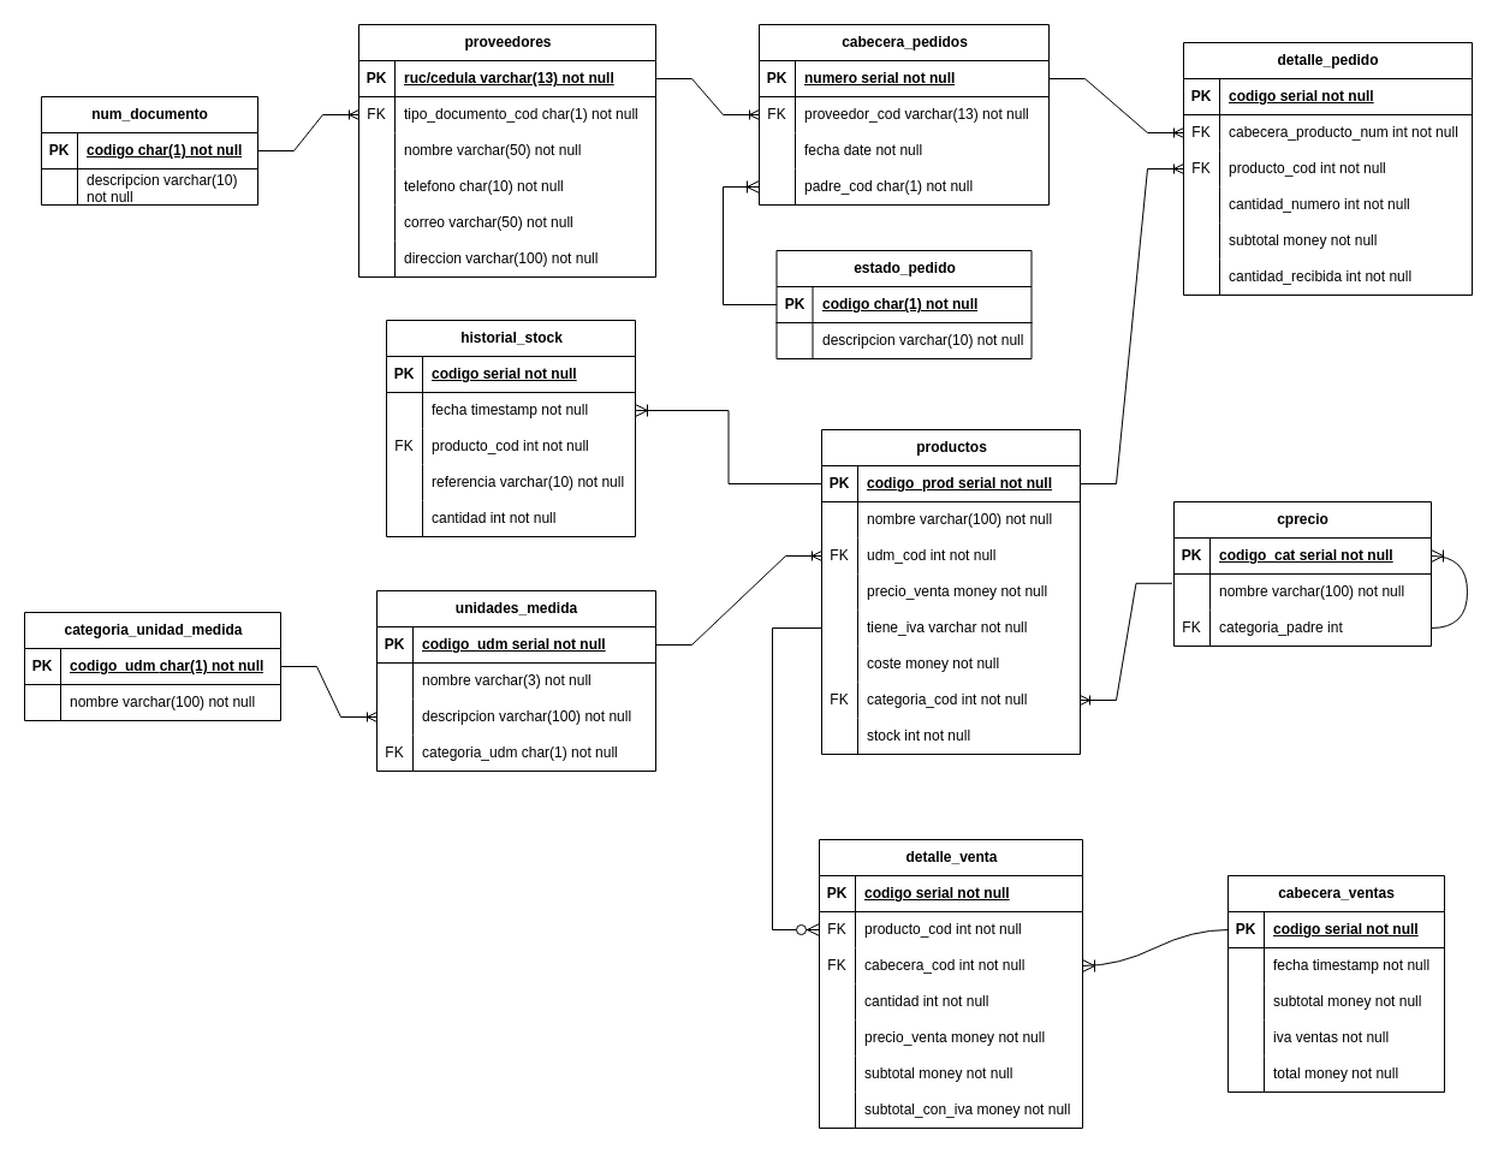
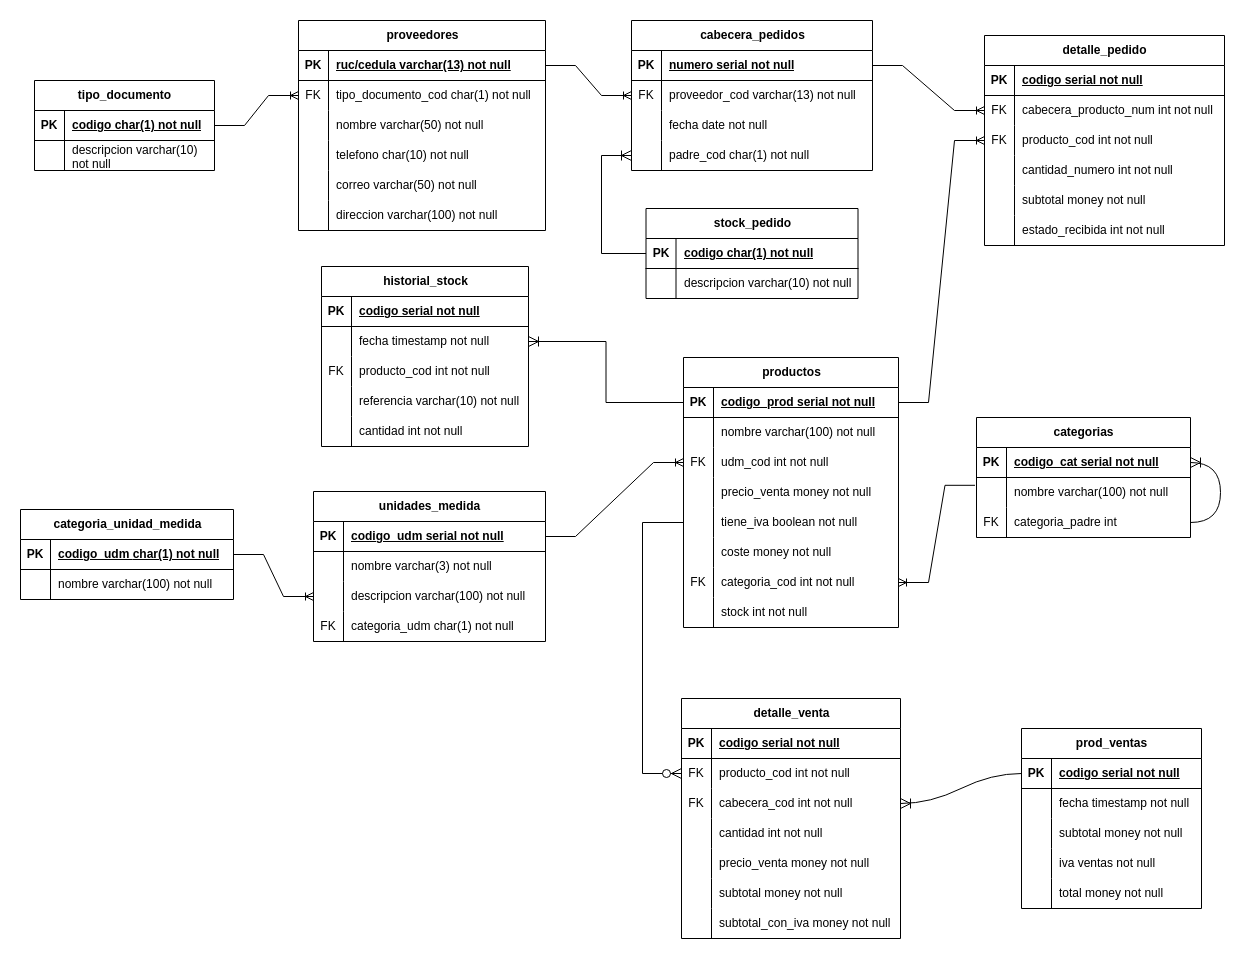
- <mxCell id="80" value="num_documento" style="shape=table;startSize=30;container=1;collapsible=1;childLayout=tableLayout;fixedRows=1;rowLines=0;fontStyle=1;align=center;resizeLast=1;html=1;" parent="1" vertex="1"><mxGeometry x="34" y="80" width="180" height="90" as="geometry" /></mxCell>
+ <mxCell id="80" value="tipo_documento" style="shape=table;startSize=30;container=1;collapsible=1;childLayout=tableLayout;fixedRows=1;rowLines=0;fontStyle=1;align=center;resizeLast=1;html=1;" parent="1" vertex="1"><mxGeometry x="34" y="80" width="180" height="90" as="geometry" /></mxCell>
- <mxCell id="140" value="estado_pedido" style="shape=table;startSize=30;container=1;collapsible=1;childLayout=tableLayout;fixedRows=1;rowLines=0;fontStyle=1;align=center;resizeLast=1;html=1;" parent="1" vertex="1"><mxGeometry x="645.5" y="208" width="212" height="90" as="geometry" /></mxCell>
+ <mxCell id="140" value="stock_pedido" style="shape=table;startSize=30;container=1;collapsible=1;childLayout=tableLayout;fixedRows=1;rowLines=0;fontStyle=1;align=center;resizeLast=1;html=1;" parent="1" vertex="1"><mxGeometry x="645.5" y="208" width="212" height="90" as="geometry" /></mxCell>
- <mxCell id="120" value="cantidad_recibida int not null" style="shape=partialRectangle;connectable=0;fillColor=none;top=0;left=0;bottom=0;right=0;align=left;spacingLeft=6;overflow=hidden;whiteSpace=wrap;html=1;" parent="118" vertex="1"><mxGeometry x="30" width="210" height="30" as="geometry"><mxRectangle width="210" height="30" as="alternateBounds" /></mxGeometry></mxCell>
+ <mxCell id="120" value="estado_recibida int not null" style="shape=partialRectangle;connectable=0;fillColor=none;top=0;left=0;bottom=0;right=0;align=left;spacingLeft=6;overflow=hidden;whiteSpace=wrap;html=1;" parent="118" vertex="1"><mxGeometry x="30" width="210" height="30" as="geometry"><mxRectangle width="210" height="30" as="alternateBounds" /></mxGeometry></mxCell>
- <mxCell id="2" value="c&lt;span style=&quot;background-color: initial;&quot;&gt;precio&lt;/span&gt;" style="shape=table;startSize=30;container=1;collapsible=1;childLayout=tableLayout;fixedRows=1;rowLines=0;fontStyle=1;align=center;resizeLast=1;html=1;" parent="1" vertex="1"><mxGeometry x="976" y="417" width="214" height="120" as="geometry" /></mxCell>
+ <mxCell id="2" value="c&lt;span style=&quot;background-color: initial;&quot;&gt;ategorias&lt;/span&gt;" style="shape=table;startSize=30;container=1;collapsible=1;childLayout=tableLayout;fixedRows=1;rowLines=0;fontStyle=1;align=center;resizeLast=1;html=1;" parent="1" vertex="1"><mxGeometry x="976" y="417" width="214" height="120" as="geometry" /></mxCell>
- <mxCell id="49" value="tiene_iva varchar not null" style="shape=partialRectangle;connectable=0;fillColor=none;top=0;left=0;bottom=0;right=0;align=left;spacingLeft=6;overflow=hidden;whiteSpace=wrap;html=1;" parent="47" vertex="1"><mxGeometry x="30" width="185" height="30" as="geometry"><mxRectangle width="185" height="30" as="alternateBounds" /></mxGeometry></mxCell>
+ <mxCell id="49" value="tiene_iva boolean not null" style="shape=partialRectangle;connectable=0;fillColor=none;top=0;left=0;bottom=0;right=0;align=left;spacingLeft=6;overflow=hidden;whiteSpace=wrap;html=1;" parent="47" vertex="1"><mxGeometry x="30" width="185" height="30" as="geometry"><mxRectangle width="185" height="30" as="alternateBounds" /></mxGeometry></mxCell>
- <mxCell id="148" value="cabecera_ventas" style="shape=table;startSize=30;container=1;collapsible=1;childLayout=tableLayout;fixedRows=1;rowLines=0;fontStyle=1;align=center;resizeLast=1;html=1;" parent="1" vertex="1"><mxGeometry x="1021" y="728" width="180" height="180" as="geometry" /></mxCell>
+ <mxCell id="148" value="prod_ventas" style="shape=table;startSize=30;container=1;collapsible=1;childLayout=tableLayout;fixedRows=1;rowLines=0;fontStyle=1;align=center;resizeLast=1;html=1;" parent="1" vertex="1"><mxGeometry x="1021" y="728" width="180" height="180" as="geometry" /></mxCell>
